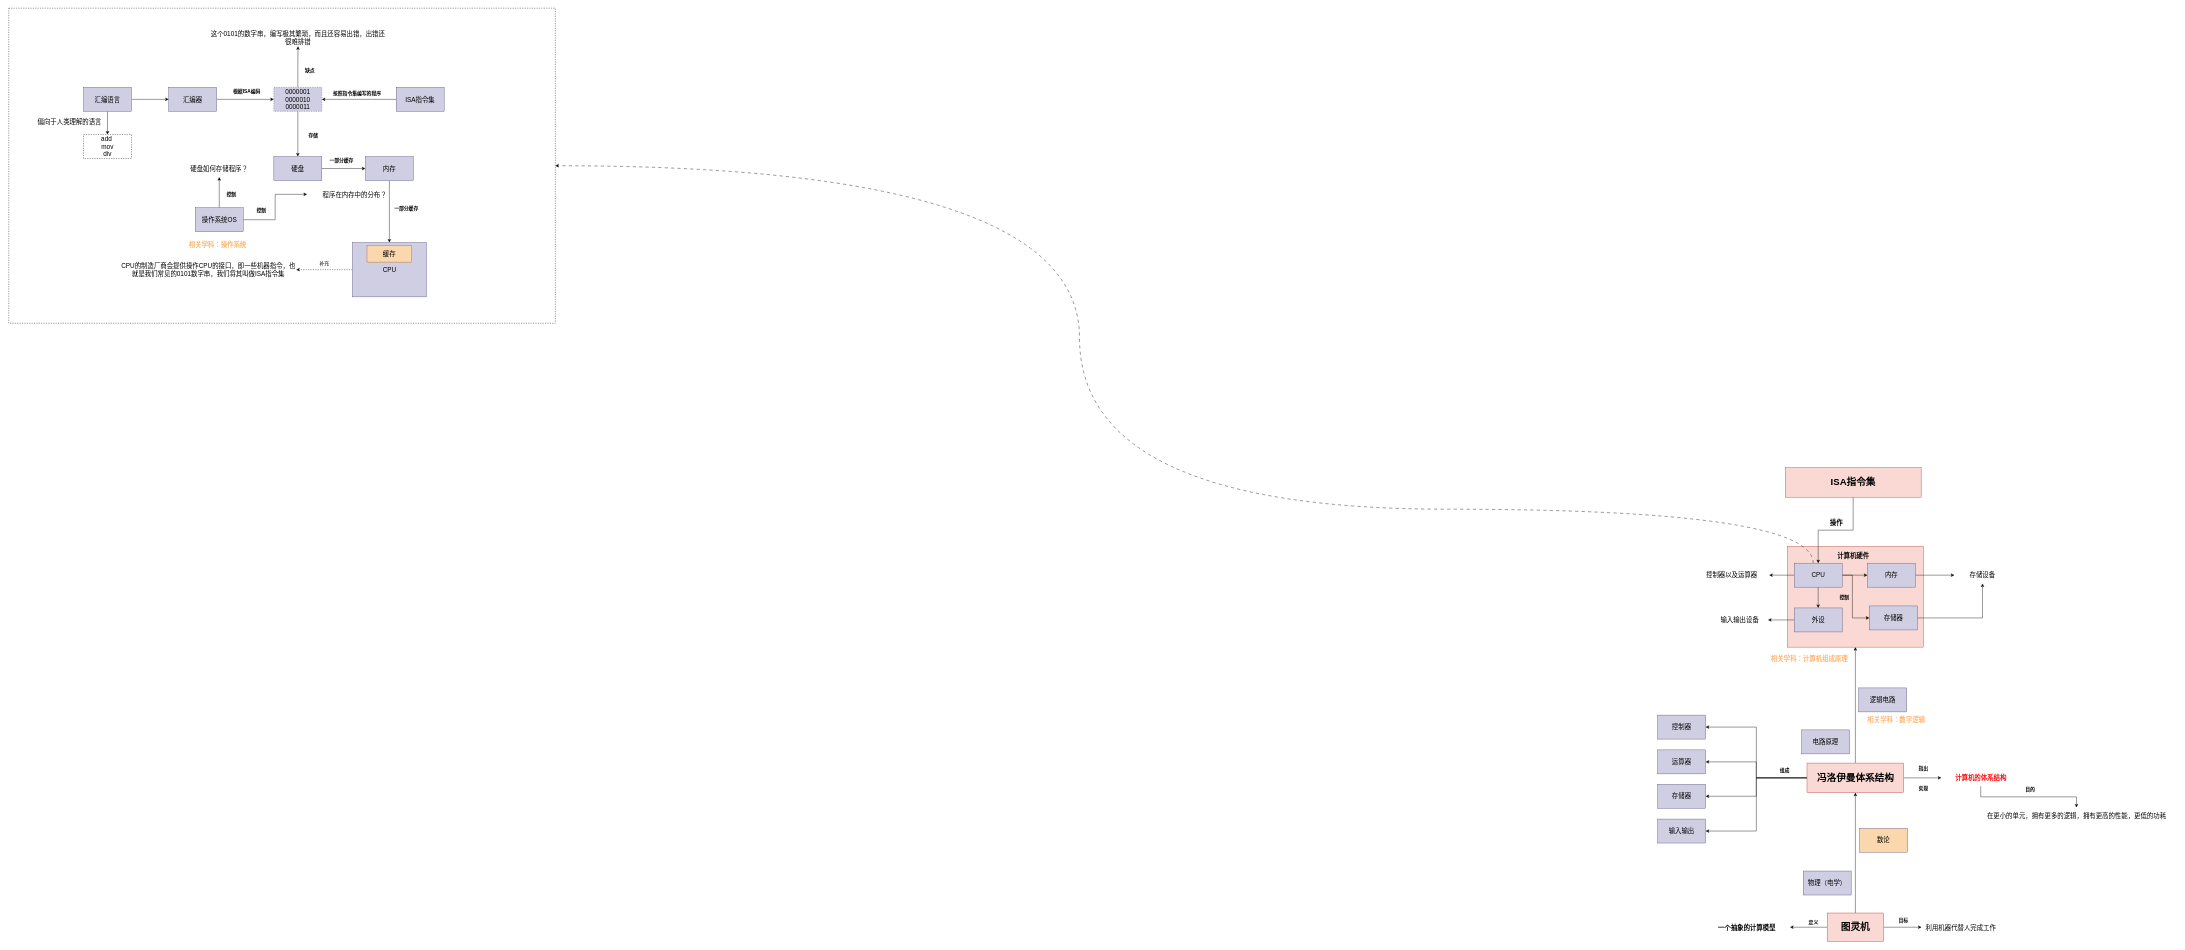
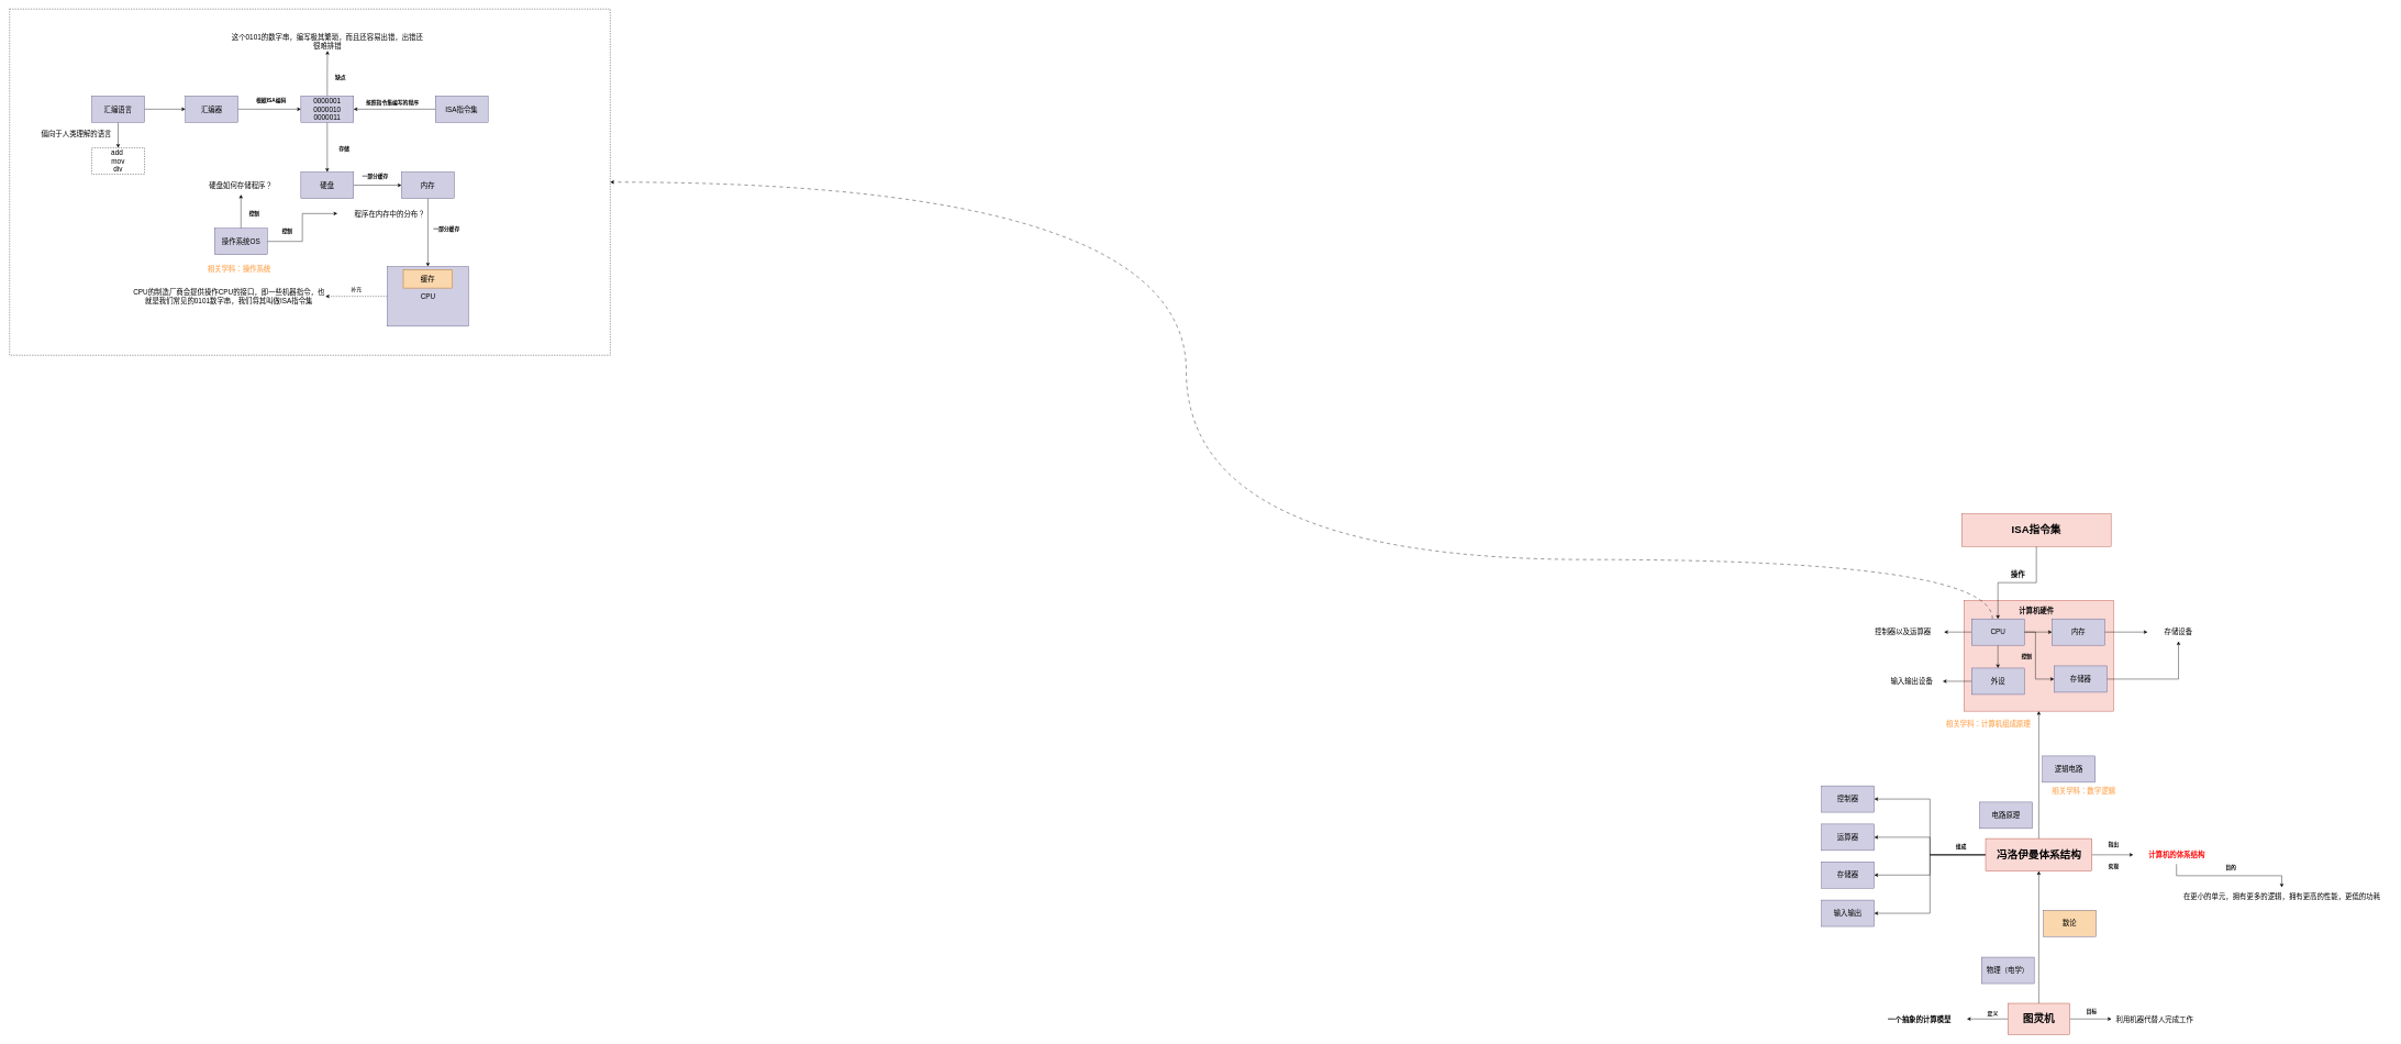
- <mxCell id="61" value="&lt;span style=&quot;font-size: 16px;&quot;&gt;0000001&lt;/span&gt;&lt;div&gt;&lt;span style=&quot;font-size: 16px;&quot;&gt;0000010&lt;/span&gt;&lt;/div&gt;&lt;div&gt;&lt;span style=&quot;font-size: 16px;&quot;&gt;0000011&lt;/span&gt;&lt;span style=&quot;font-size: 16px;&quot;&gt;&lt;br&gt;&lt;/span&gt;&lt;/div&gt;" style="rounded=0;whiteSpace=wrap;html=1;fillColor=#d0cee2;strokeColor=#56517e;movable=1;resizable=1;rotatable=1;deletable=1;editable=1;locked=0;connectable=1;dashed=1;" vertex="1" parent="1"><mxGeometry x="683" y="218" width="120" height="60" as="geometry" /></mxCell>
+ <mxCell id="61" value="&lt;span style=&quot;font-size: 16px;&quot;&gt;0000001&lt;/span&gt;&lt;div&gt;&lt;span style=&quot;font-size: 16px;&quot;&gt;0000010&lt;/span&gt;&lt;/div&gt;&lt;div&gt;&lt;span style=&quot;font-size: 16px;&quot;&gt;0000011&lt;/span&gt;&lt;span style=&quot;font-size: 16px;&quot;&gt;&lt;br&gt;&lt;/span&gt;&lt;/div&gt;" style="rounded=0;whiteSpace=wrap;html=1;fillColor=#d0cee2;strokeColor=#56517e;movable=1;resizable=1;rotatable=1;deletable=1;editable=1;locked=0;connectable=1;" vertex="1" parent="1"><mxGeometry x="683" y="218" width="120" height="60" as="geometry" /></mxCell>
